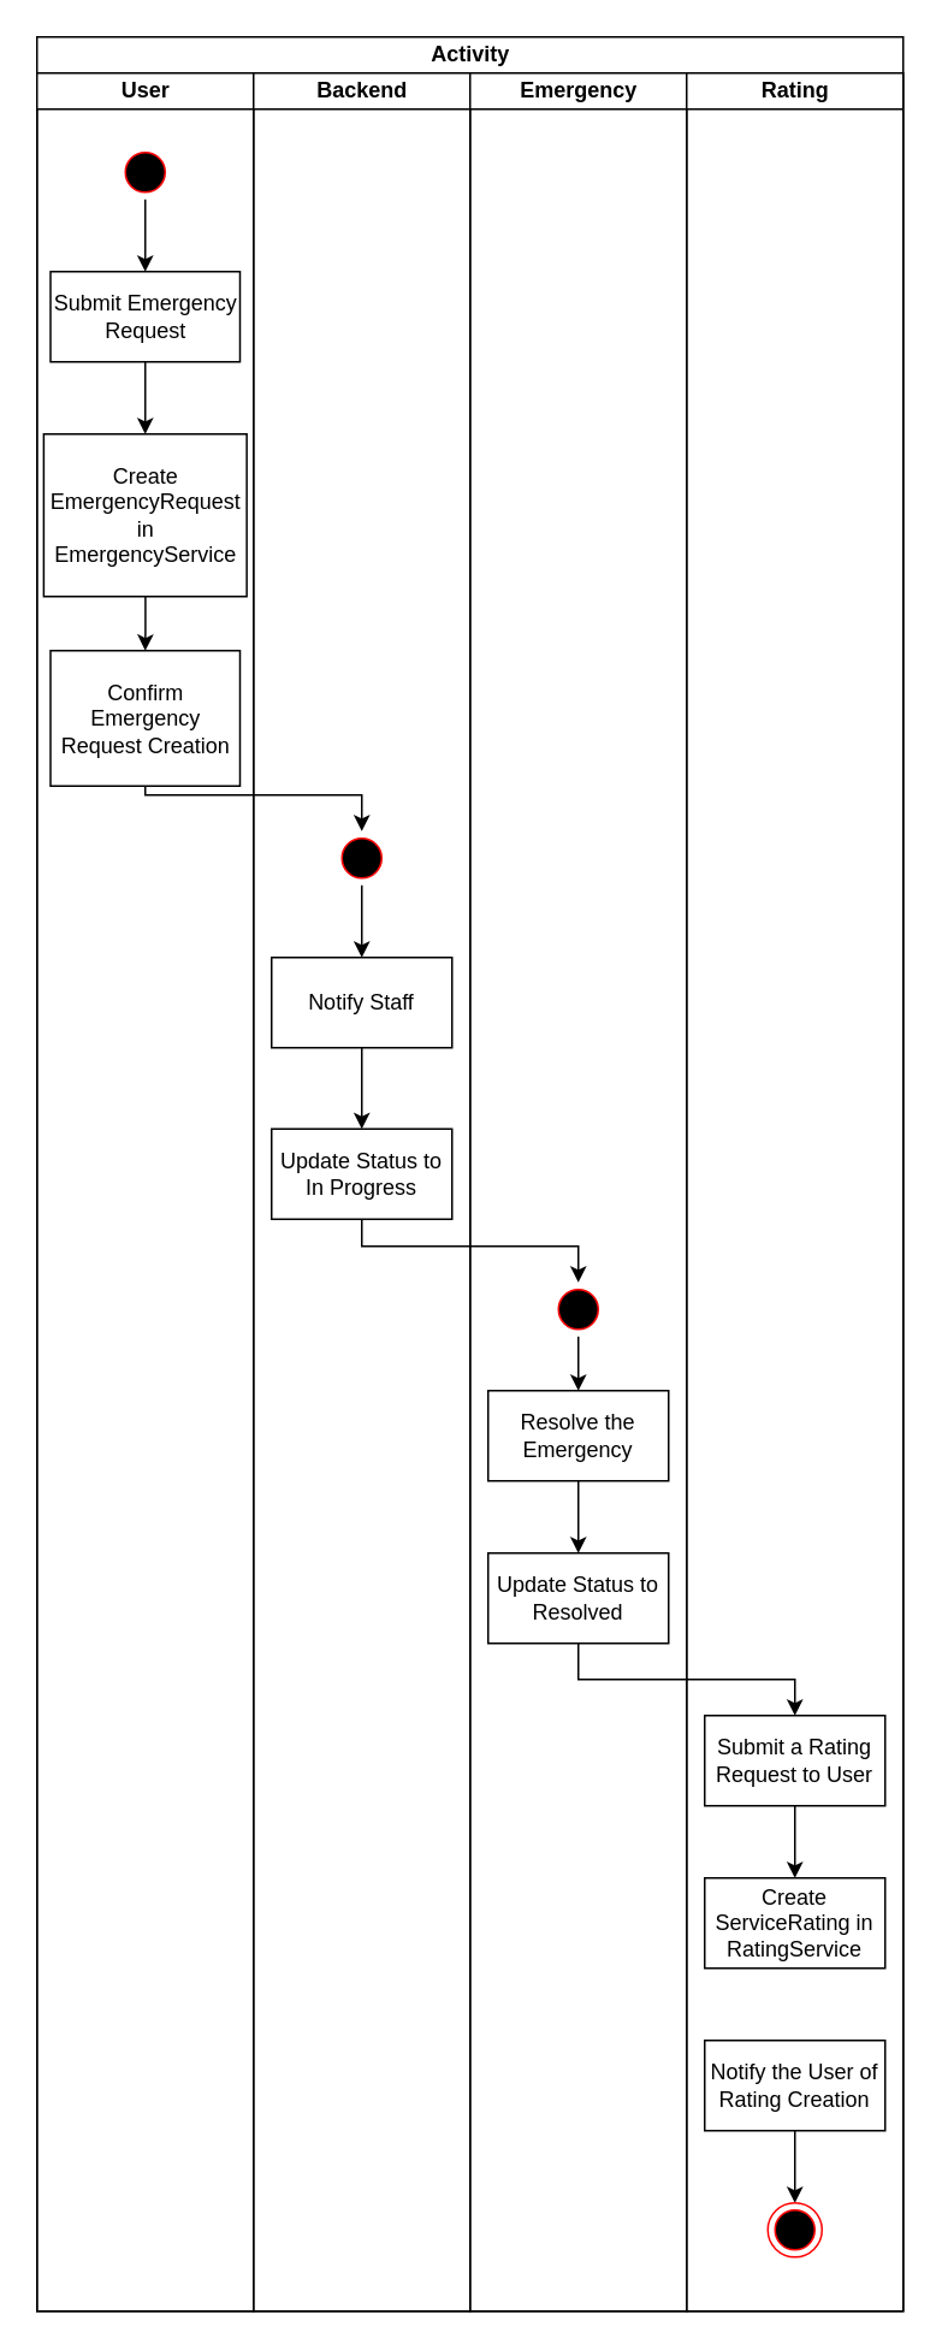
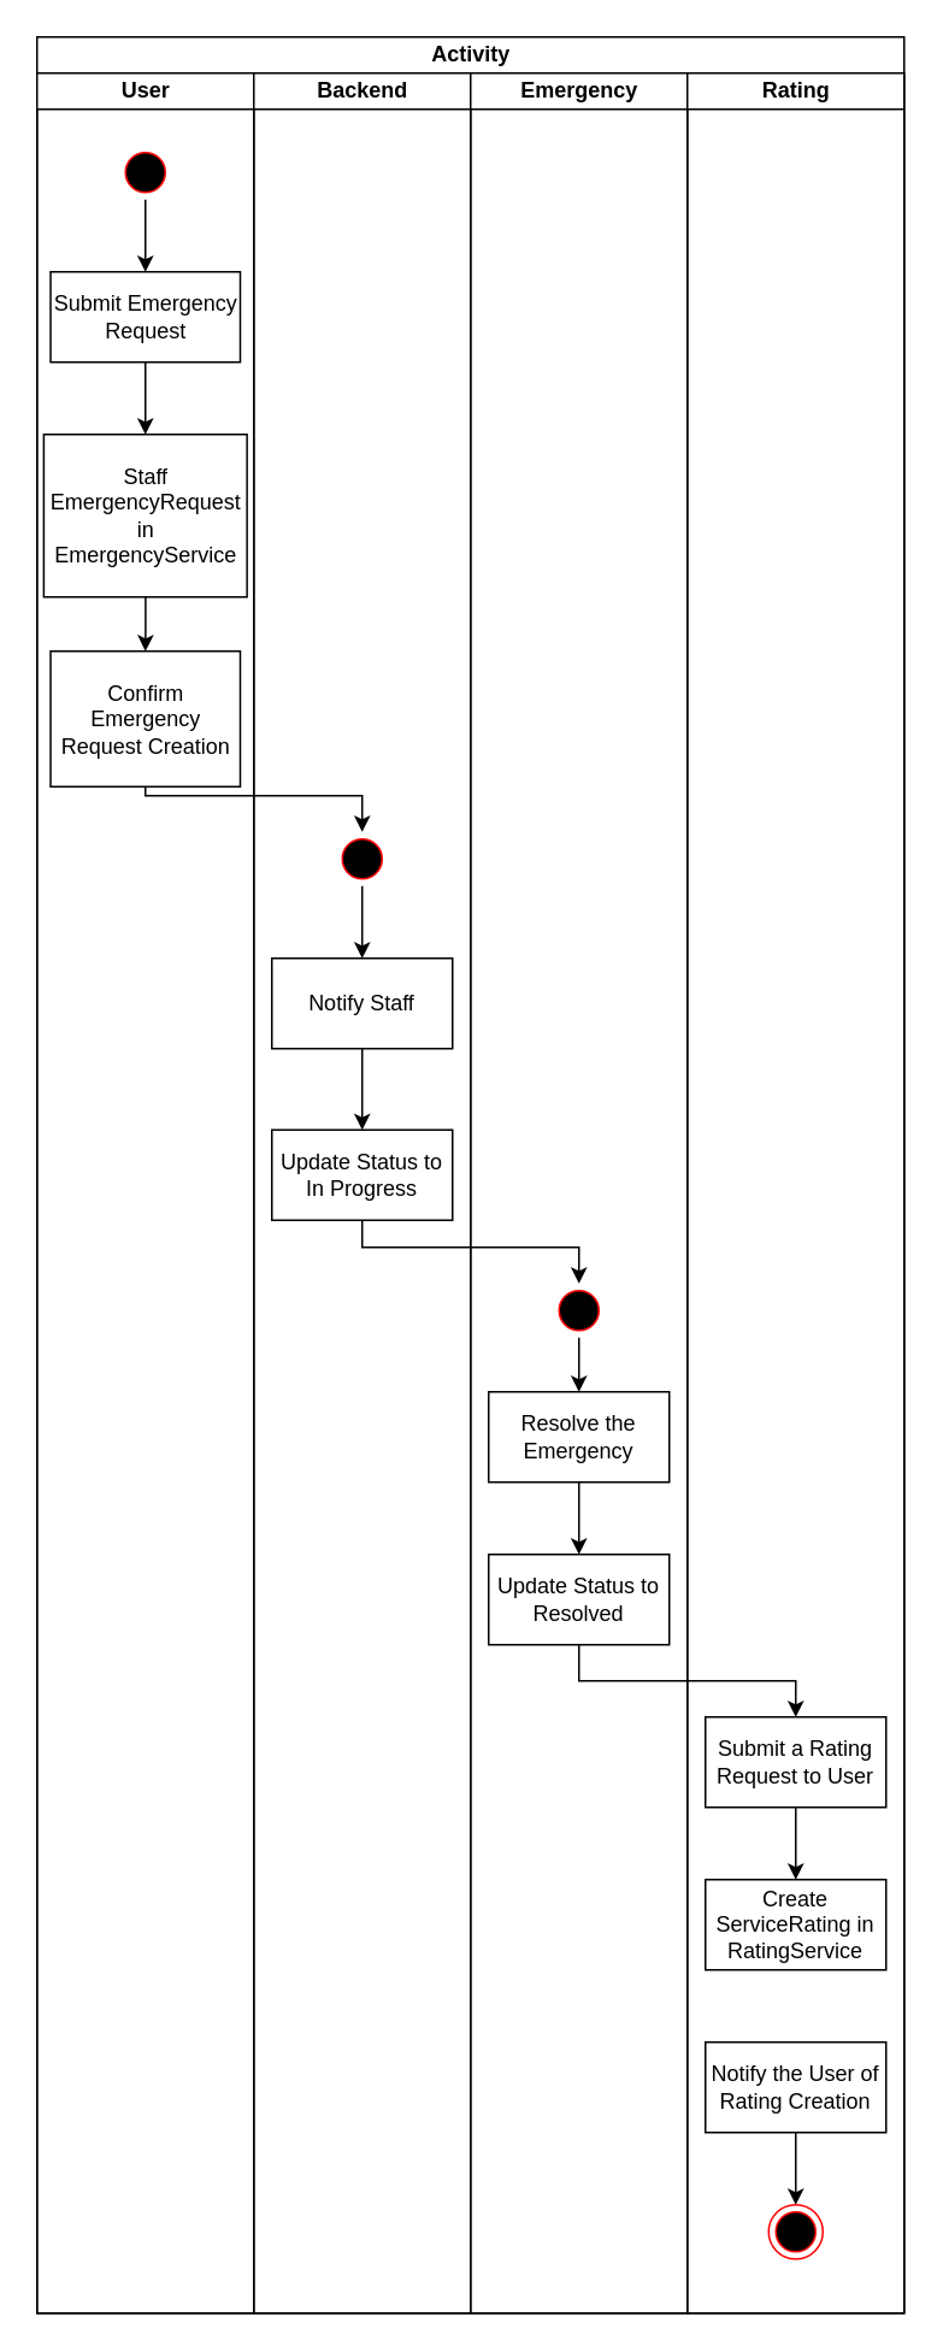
- <mxCell id="9" value="Create EmergencyRequest in EmergencyService" style="html=1;dashed=0;whiteSpace=wrap;" vertex="1" parent="3"><mxGeometry x="3.75" y="200" width="112.5" height="90" as="geometry" /></mxCell>
+ <mxCell id="9" value="Staff EmergencyRequest in EmergencyService" style="html=1;dashed=0;whiteSpace=wrap;" vertex="1" parent="3"><mxGeometry x="3.75" y="200" width="112.5" height="90" as="geometry" /></mxCell>
